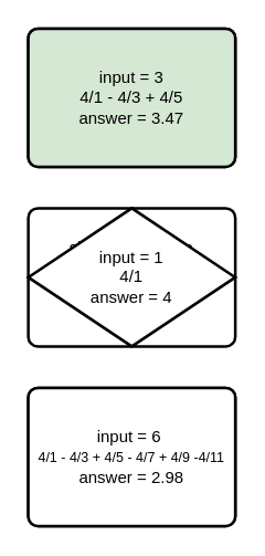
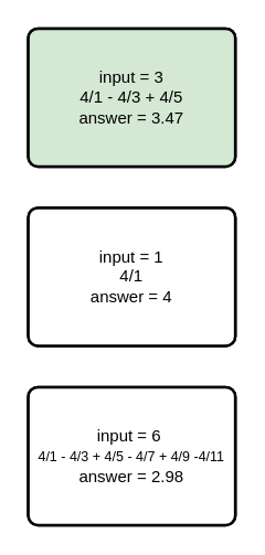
- <mxCell id="6" value="&lt;font color=&quot;#000000&quot;&gt;input = 1&lt;br&gt;4/1&lt;br&gt;answer = 4&lt;br&gt;&lt;/font&gt;" style="rhombus;whiteSpace=wrap;html=1;absoluteArcSize=1;arcSize=14;strokeWidth=2;" vertex="1" parent="1"><mxGeometry x="20" y="150" width="150" height="100" as="geometry" /></mxCell>
+ <mxCell id="6" value="&lt;font color=&quot;#000000&quot;&gt;input = 1&lt;br&gt;4/1&lt;br&gt;answer = 4&lt;br&gt;&lt;/font&gt;" style="rounded=1;whiteSpace=wrap;html=1;absoluteArcSize=1;arcSize=14;strokeWidth=2;" vertex="1" parent="1"><mxGeometry x="20" y="150" width="150" height="100" as="geometry" /></mxCell>
